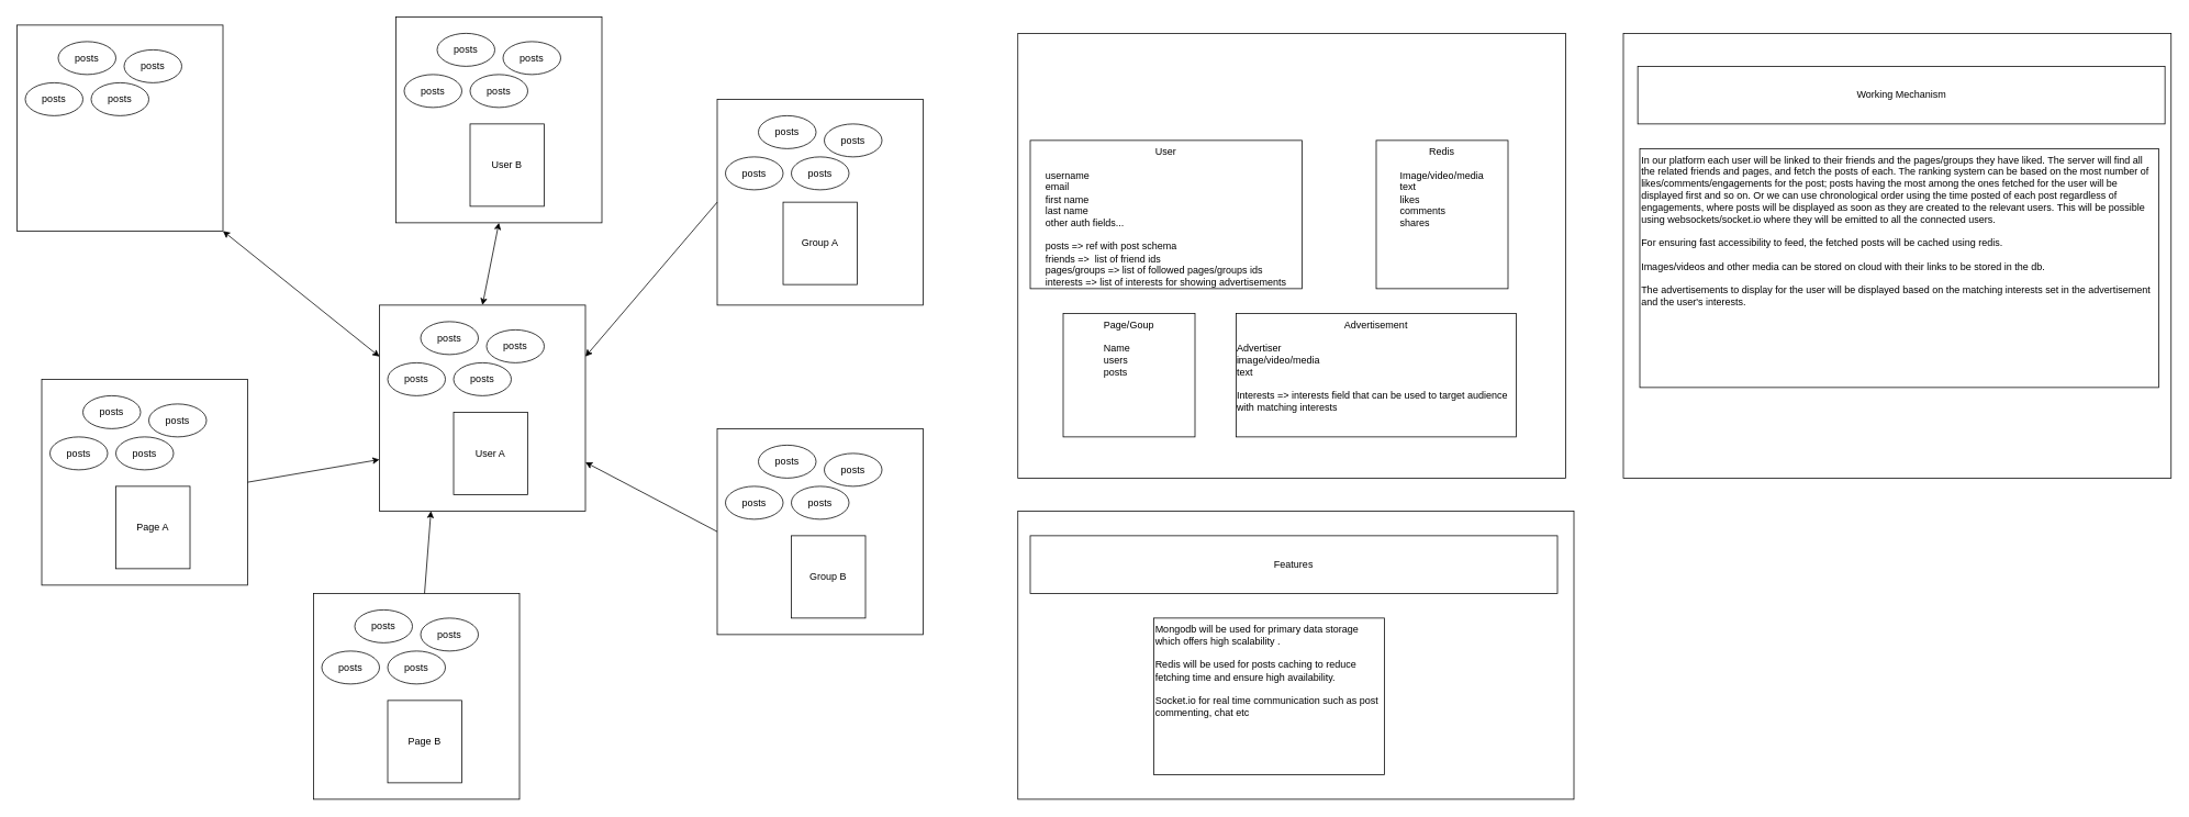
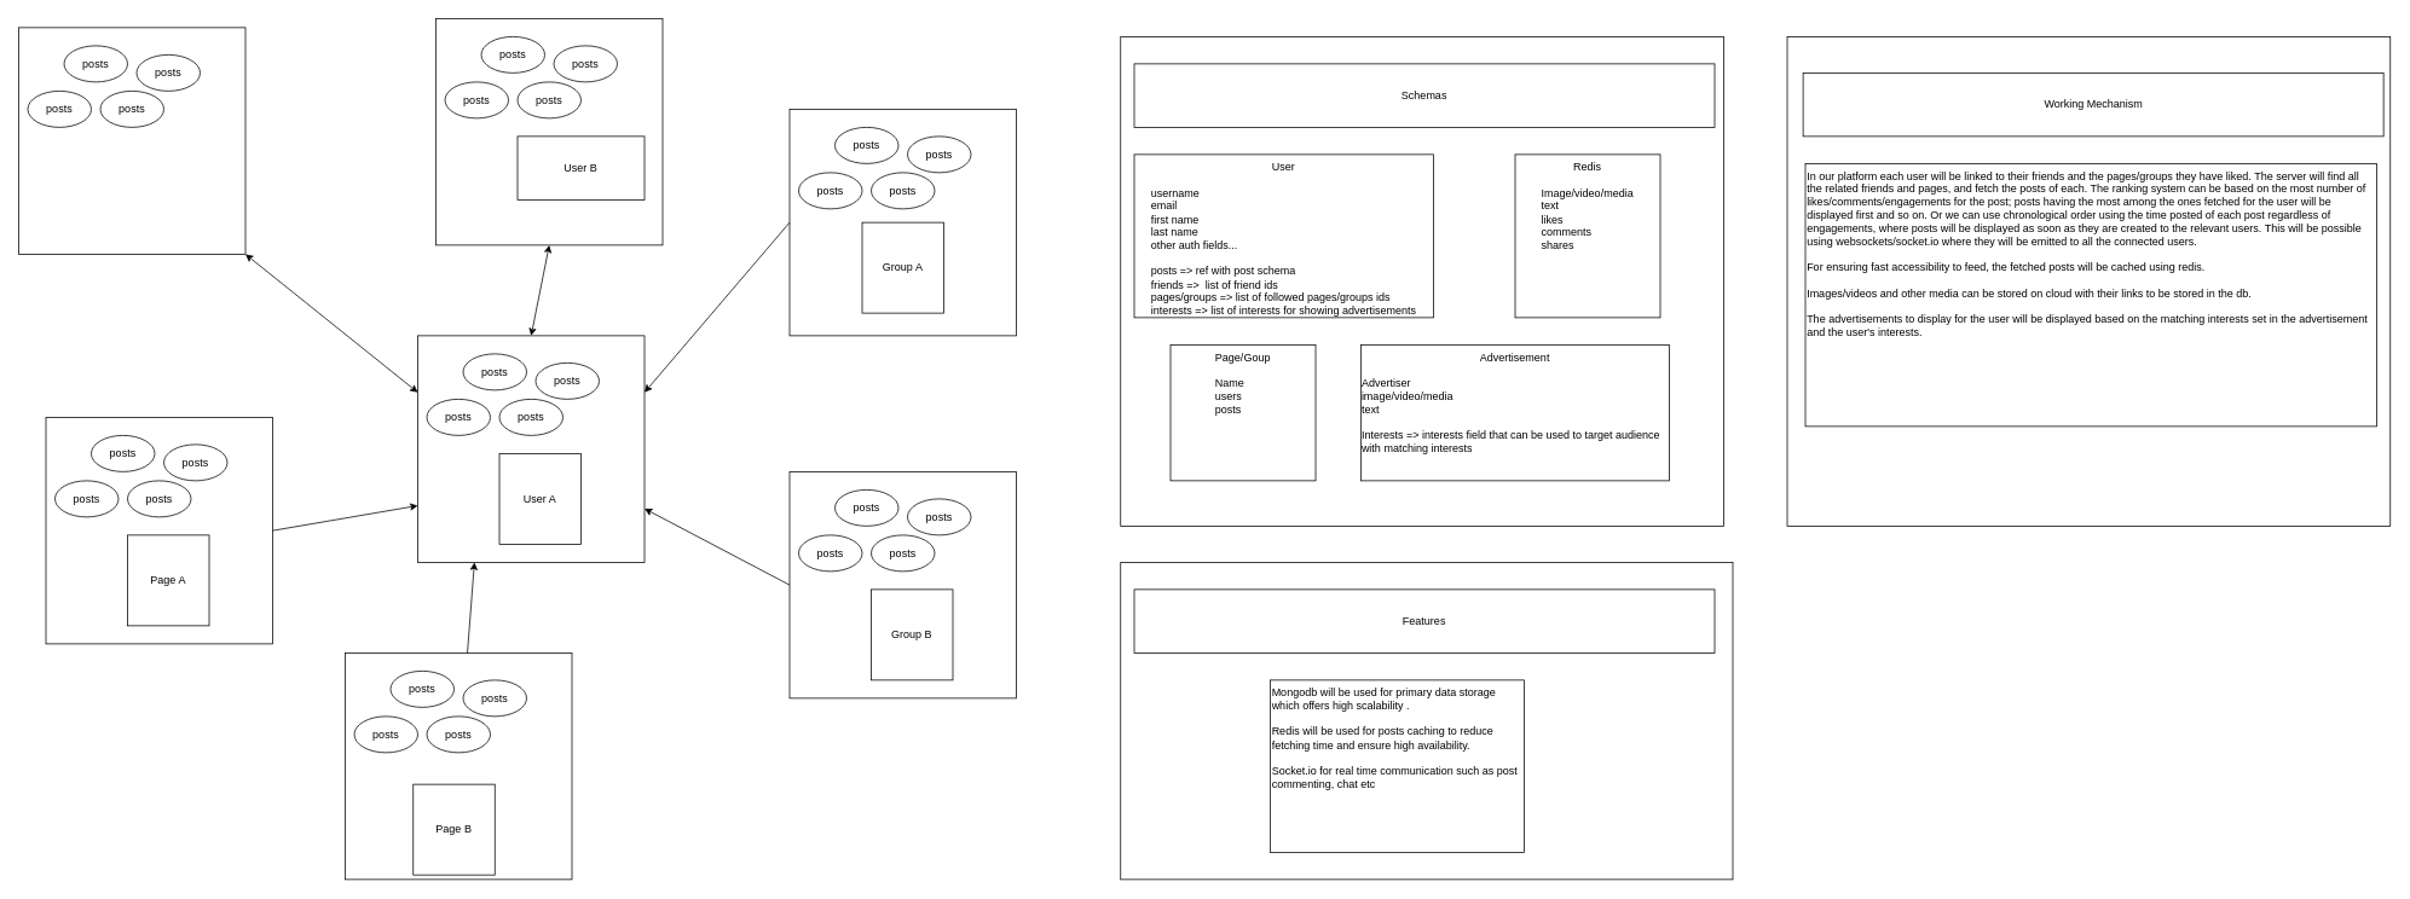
+ <mxCell id="50" value="Schemas" style="rounded=0;whiteSpace=wrap;html=1;fillColor=none;" vertex="1" parent="1"><mxGeometry x="1250" y="70" width="640" height="70" as="geometry" /></mxCell>
- <mxCell id="11" value="User B" style="rounded=0;whiteSpace=wrap;html=1;" vertex="1" parent="1"><mxGeometry x="570" y="150" width="90" height="100" as="geometry" /></mxCell>
+ <mxCell id="11" value="User B" style="rounded=0;whiteSpace=wrap;html=1;" vertex="1" parent="1"><mxGeometry x="570" y="150" width="140" height="70" as="geometry" /></mxCell>
- <mxCell id="32" value="Page B" style="rounded=0;whiteSpace=wrap;html=1;" vertex="1" parent="1"><mxGeometry x="470" y="850" width="90" height="100" as="geometry" /></mxCell>
+ <mxCell id="32" value="Page B" style="rounded=0;whiteSpace=wrap;html=1;" vertex="1" parent="1"><mxGeometry x="455" y="865" width="90" height="100" as="geometry" /></mxCell>
